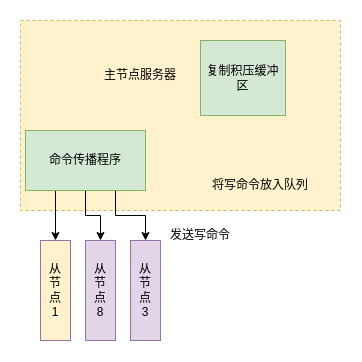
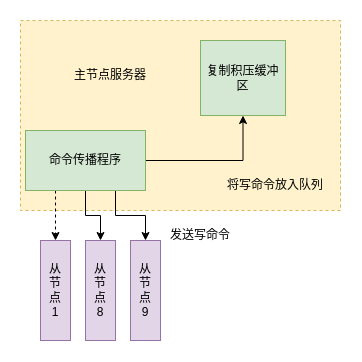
- <mxCell id="9" value="主节点服务器" style="text;html=1;strokeColor=none;fillColor=none;align=center;verticalAlign=middle;whiteSpace=wrap;rounded=0;" vertex="1" parent="1"><mxGeometry x="100" y="60" width="80" height="30" as="geometry" /></mxCell>
+ <mxCell id="9" value="主节点服务器" style="text;html=1;strokeColor=none;fillColor=none;align=center;verticalAlign=middle;whiteSpace=wrap;rounded=0;" vertex="1" parent="1"><mxGeometry x="70" y="60" width="80" height="30" as="geometry" /></mxCell>
+ <mxCell id="4" style="edgeStyle=orthogonalEdgeStyle;rounded=0;orthogonalLoop=1;jettySize=auto;html=1;exitX=1;exitY=0.5;exitDx=0;exitDy=0;entryX=0.5;entryY=1;entryDx=0;entryDy=0;" edge="1" parent="1" source="8" target="3"><mxGeometry relative="1" as="geometry" /></mxCell>
- <mxCell id="10" value="将写命令放入队列" style="text;html=1;strokeColor=none;fillColor=none;align=center;verticalAlign=middle;whiteSpace=wrap;rounded=0;" vertex="1" parent="1"><mxGeometry x="210" y="170" width="100" height="30" as="geometry" /></mxCell>
+ <mxCell id="10" value="将写命令放入队列" style="text;html=1;strokeColor=none;fillColor=none;align=center;verticalAlign=middle;whiteSpace=wrap;rounded=0;" vertex="1" parent="1"><mxGeometry x="225" y="170" width="100" height="30" as="geometry" /></mxCell>
- <mxCell id="5" style="edgeStyle=orthogonalEdgeStyle;rounded=0;orthogonalLoop=1;jettySize=auto;html=1;exitX=0.25;exitY=1;exitDx=0;exitDy=0;entryX=0.5;entryY=0;entryDx=0;entryDy=0;" edge="1" parent="1" source="8" target="11"><mxGeometry relative="1" as="geometry" /></mxCell>
+ <mxCell id="5" style="edgeStyle=orthogonalEdgeStyle;rounded=0;orthogonalLoop=1;jettySize=auto;html=1;exitX=0.25;exitY=1;exitDx=0;exitDy=0;entryX=0.5;entryY=0;entryDx=0;entryDy=0;dashed=1;" edge="1" parent="1" source="8" target="11"><mxGeometry relative="1" as="geometry" /></mxCell>
- <mxCell id="11" value="从&lt;br&gt;节&lt;br&gt;点&lt;br&gt;1" style="rounded=0;whiteSpace=wrap;html=1;fillColor=#fff2cc;strokeColor=#9673a6;" vertex="1" parent="1"><mxGeometry x="40" y="240" width="30" height="100" as="geometry" /></mxCell>
+ <mxCell id="11" value="从&lt;br&gt;节&lt;br&gt;点&lt;br&gt;1" style="rounded=0;whiteSpace=wrap;html=1;fillColor=#e1d5e7;strokeColor=#9673a6;" vertex="1" parent="1"><mxGeometry x="40" y="240" width="30" height="100" as="geometry" /></mxCell>
- <mxCell id="13" value="从&lt;br&gt;节&lt;br&gt;点&lt;br&gt;3" style="rounded=0;whiteSpace=wrap;html=1;fillColor=#e1d5e7;strokeColor=#9673a6;" vertex="1" parent="1"><mxGeometry x="130" y="240" width="30" height="100" as="geometry" /></mxCell>
+ <mxCell id="13" value="从&lt;br&gt;节&lt;br&gt;点&lt;br&gt;9" style="rounded=0;whiteSpace=wrap;html=1;fillColor=#e1d5e7;strokeColor=#9673a6;" vertex="1" parent="1"><mxGeometry x="130" y="240" width="30" height="100" as="geometry" /></mxCell>
